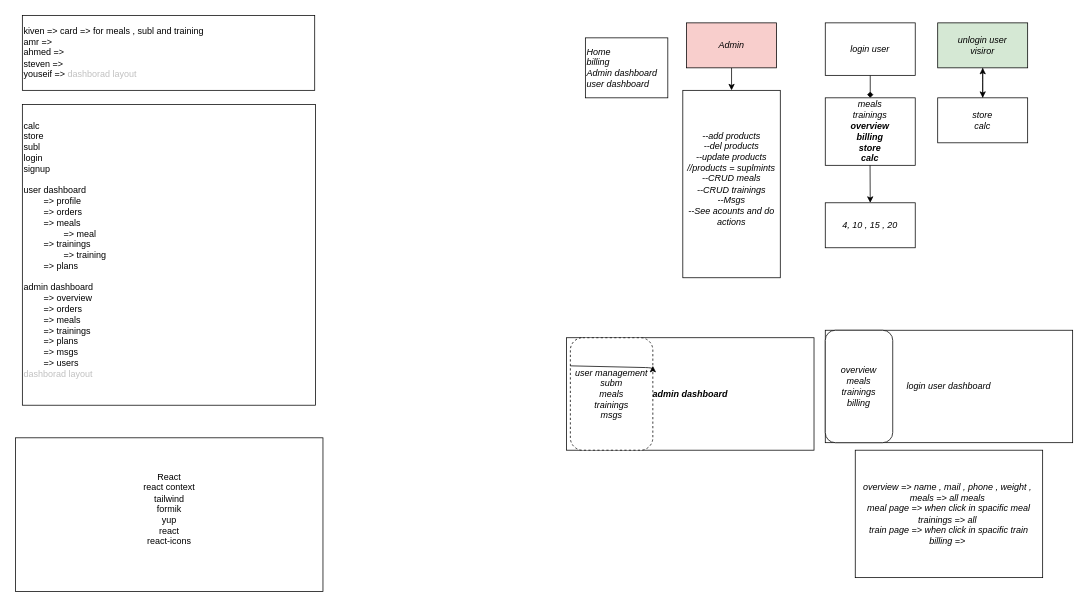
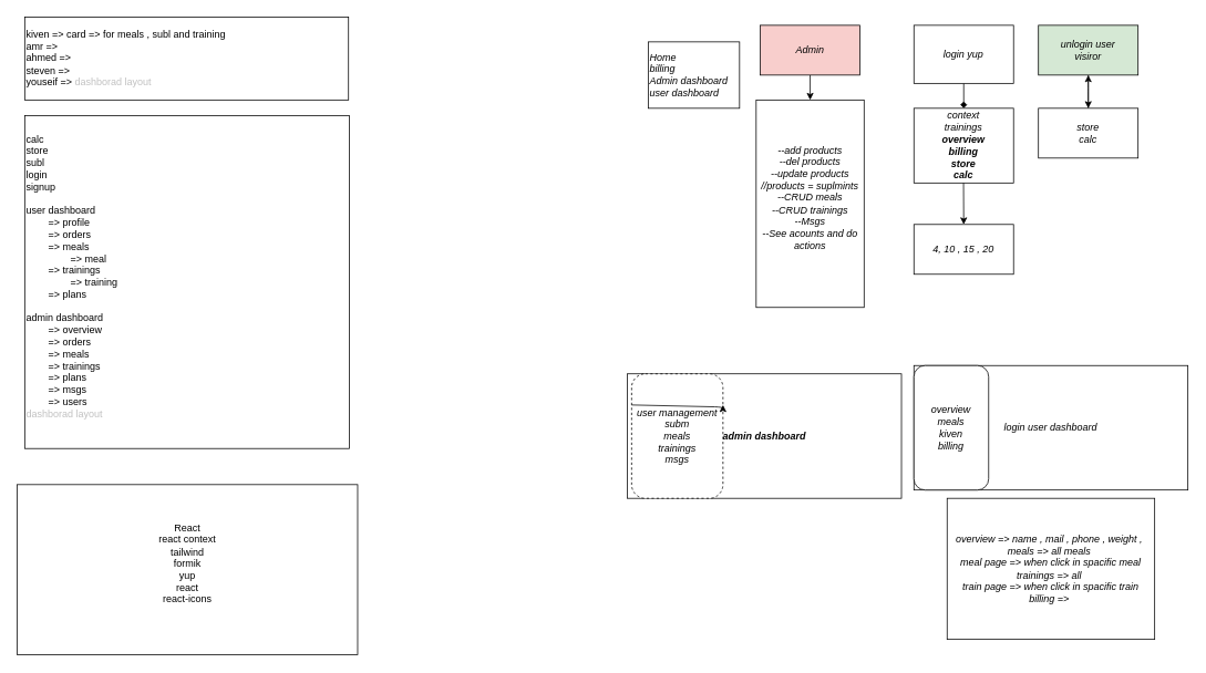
- <mxCell id="7" value="login user" style="rounded=0;whiteSpace=wrap;html=1;fontStyle=2" parent="1" vertex="1"><mxGeometry x="1100" y="30" width="120" height="70" as="geometry" /></mxCell>
+ <mxCell id="7" value="login yup" style="rounded=0;whiteSpace=wrap;html=1;fontStyle=2" parent="1" vertex="1"><mxGeometry x="1100" y="30" width="120" height="70" as="geometry" /></mxCell>
- <mxCell id="10" value="meals&lt;br&gt;trainings&lt;br&gt;&lt;b&gt;overview&lt;br&gt;billing&lt;br&gt;store&lt;br&gt;calc&lt;/b&gt;" style="rounded=0;whiteSpace=wrap;html=1;fontStyle=2" parent="1" vertex="1"><mxGeometry x="1100" y="130" width="120" height="90" as="geometry" /></mxCell>
+ <mxCell id="10" value="context&lt;br&gt;trainings&lt;br&gt;&lt;b&gt;overview&lt;br&gt;billing&lt;br&gt;store&lt;br&gt;calc&lt;/b&gt;" style="rounded=0;whiteSpace=wrap;html=1;fontStyle=2" parent="1" vertex="1"><mxGeometry x="1100" y="130" width="120" height="90" as="geometry" /></mxCell>
- <mxCell id="18" value="overview&lt;br&gt;meals&lt;br&gt;trainings&lt;br&gt;billing" style="rounded=1;whiteSpace=wrap;html=1;fontStyle=2" parent="1" vertex="1"><mxGeometry x="1100" y="440" width="90" height="150" as="geometry" /></mxCell>
+ <mxCell id="18" value="overview&lt;br&gt;meals&lt;br&gt;kiven&lt;br&gt;billing" style="rounded=1;whiteSpace=wrap;html=1;fontStyle=2" parent="1" vertex="1"><mxGeometry x="1100" y="440" width="90" height="150" as="geometry" /></mxCell>
